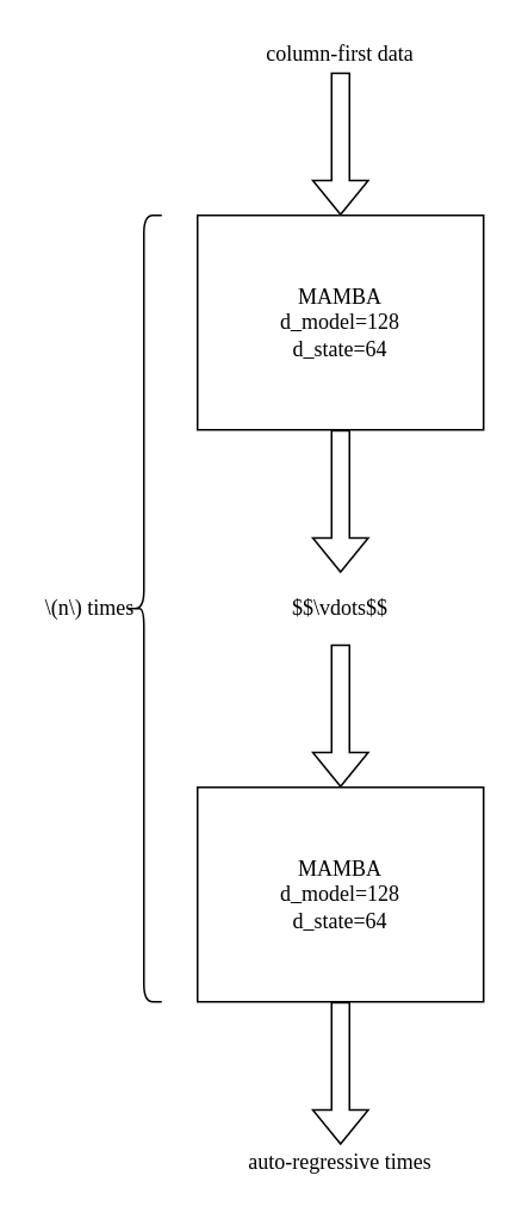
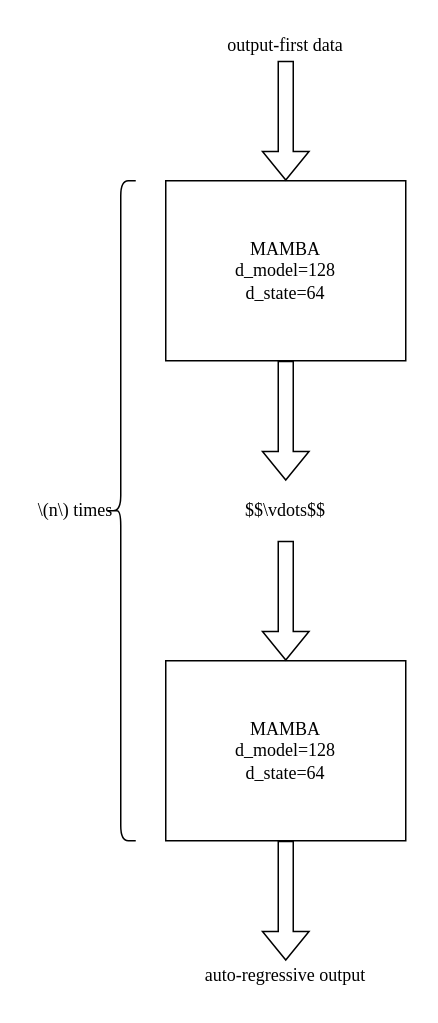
- <mxCell id="5" value="column-first data" style="text;strokeColor=none;align=center;fillColor=none;html=1;verticalAlign=middle;whiteSpace=wrap;rounded=0;fontFamily=Times New Roman;" vertex="1" parent="1"><mxGeometry x="140" y="20" width="100" height="20" as="geometry" /></mxCell>
+ <mxCell id="5" value="output-first data" style="text;strokeColor=none;align=center;fillColor=none;html=1;verticalAlign=middle;whiteSpace=wrap;rounded=0;fontFamily=Times New Roman;" vertex="1" parent="1"><mxGeometry x="140" y="20" width="100" height="20" as="geometry" /></mxCell>
- <mxCell id="12" value="&lt;font face=&quot;Times New Roman&quot;&gt;auto-regressive times&lt;/font&gt;" style="text;strokeColor=none;align=center;fillColor=none;html=1;verticalAlign=middle;whiteSpace=wrap;rounded=0;" vertex="1" parent="1"><mxGeometry x="130" y="640" width="120" height="20" as="geometry" /></mxCell>
+ <mxCell id="12" value="&lt;font face=&quot;Times New Roman&quot;&gt;auto-regressive output&lt;/font&gt;" style="text;strokeColor=none;align=center;fillColor=none;html=1;verticalAlign=middle;whiteSpace=wrap;rounded=0;" vertex="1" parent="1"><mxGeometry x="130" y="640" width="120" height="20" as="geometry" /></mxCell>
